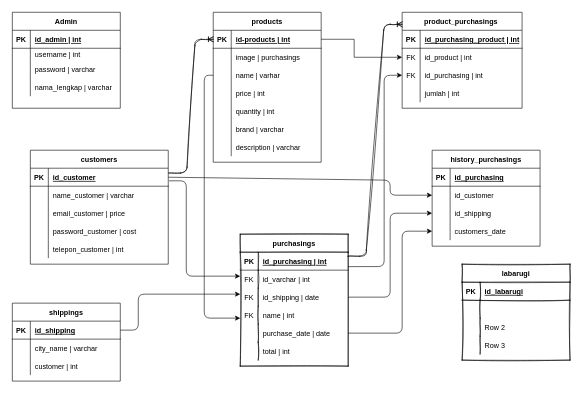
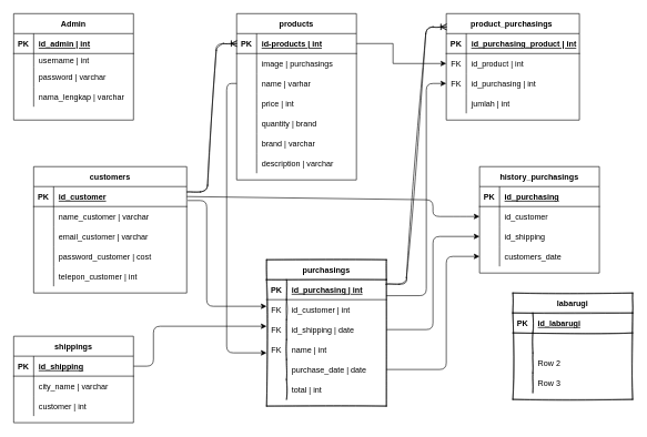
- <mxCell id="88" value="quantity | int" style="shape=partialRectangle;connectable=0;fillColor=none;top=0;left=0;bottom=0;right=0;align=left;spacingLeft=6;overflow=hidden;" parent="86" vertex="1"><mxGeometry x="30" width="150" height="30" as="geometry"><mxRectangle width="150" height="30" as="alternateBounds" /></mxGeometry></mxCell>
+ <mxCell id="88" value="quantity | brand" style="shape=partialRectangle;connectable=0;fillColor=none;top=0;left=0;bottom=0;right=0;align=left;spacingLeft=6;overflow=hidden;" parent="86" vertex="1"><mxGeometry x="30" width="150" height="30" as="geometry"><mxRectangle width="150" height="30" as="alternateBounds" /></mxGeometry></mxCell>
- <mxCell id="24" value="email_customer | price" style="shape=partialRectangle;connectable=0;fillColor=none;top=0;left=0;bottom=0;right=0;align=left;spacingLeft=6;overflow=hidden;" parent="22" vertex="1"><mxGeometry x="30" width="200" height="30" as="geometry"><mxRectangle width="200" height="30" as="alternateBounds" /></mxGeometry></mxCell>
+ <mxCell id="24" value="email_customer | varchar" style="shape=partialRectangle;connectable=0;fillColor=none;top=0;left=0;bottom=0;right=0;align=left;spacingLeft=6;overflow=hidden;" parent="22" vertex="1"><mxGeometry x="30" width="200" height="30" as="geometry"><mxRectangle width="200" height="30" as="alternateBounds" /></mxGeometry></mxCell>
- <mxCell id="47" value="id_varchar | int" style="shape=partialRectangle;connectable=0;fillColor=none;top=0;left=0;bottom=0;right=0;align=left;spacingLeft=6;overflow=hidden;" parent="45" vertex="1"><mxGeometry x="30" width="150" height="30" as="geometry"><mxRectangle width="150" height="30" as="alternateBounds" /></mxGeometry></mxCell>
+ <mxCell id="47" value="id_customer | int" style="shape=partialRectangle;connectable=0;fillColor=none;top=0;left=0;bottom=0;right=0;align=left;spacingLeft=6;overflow=hidden;" parent="45" vertex="1"><mxGeometry x="30" width="150" height="30" as="geometry"><mxRectangle width="150" height="30" as="alternateBounds" /></mxGeometry></mxCell>
